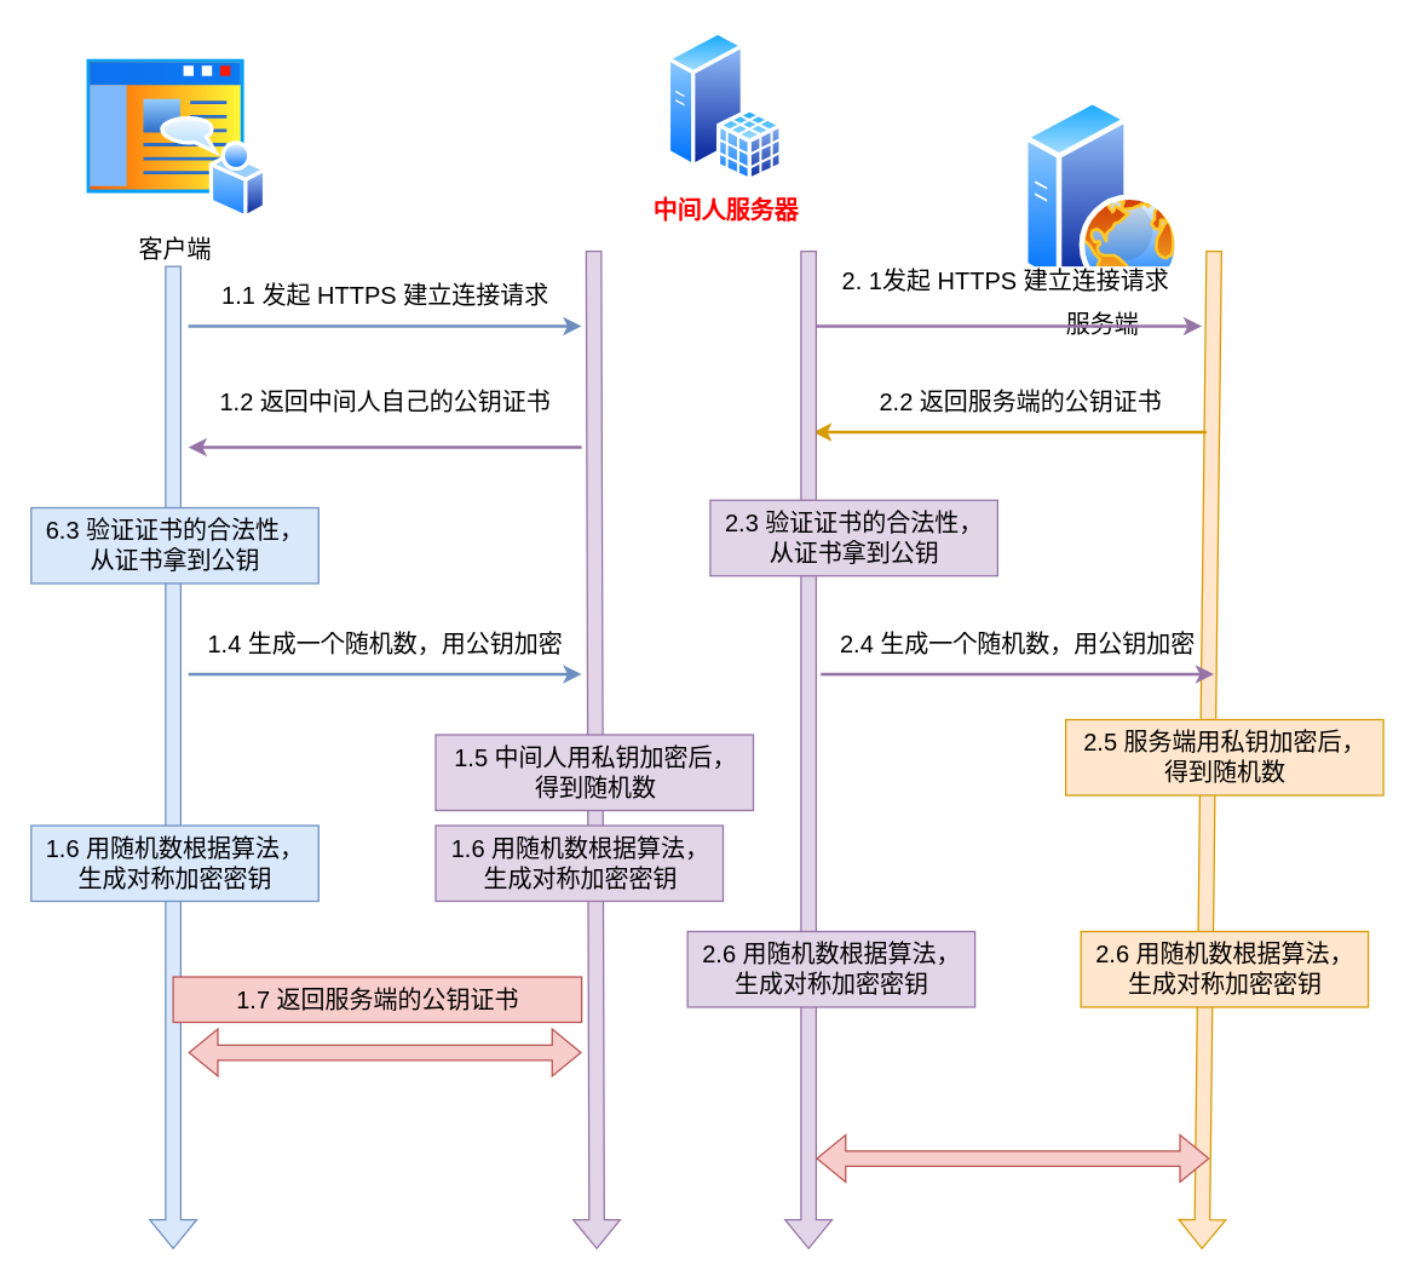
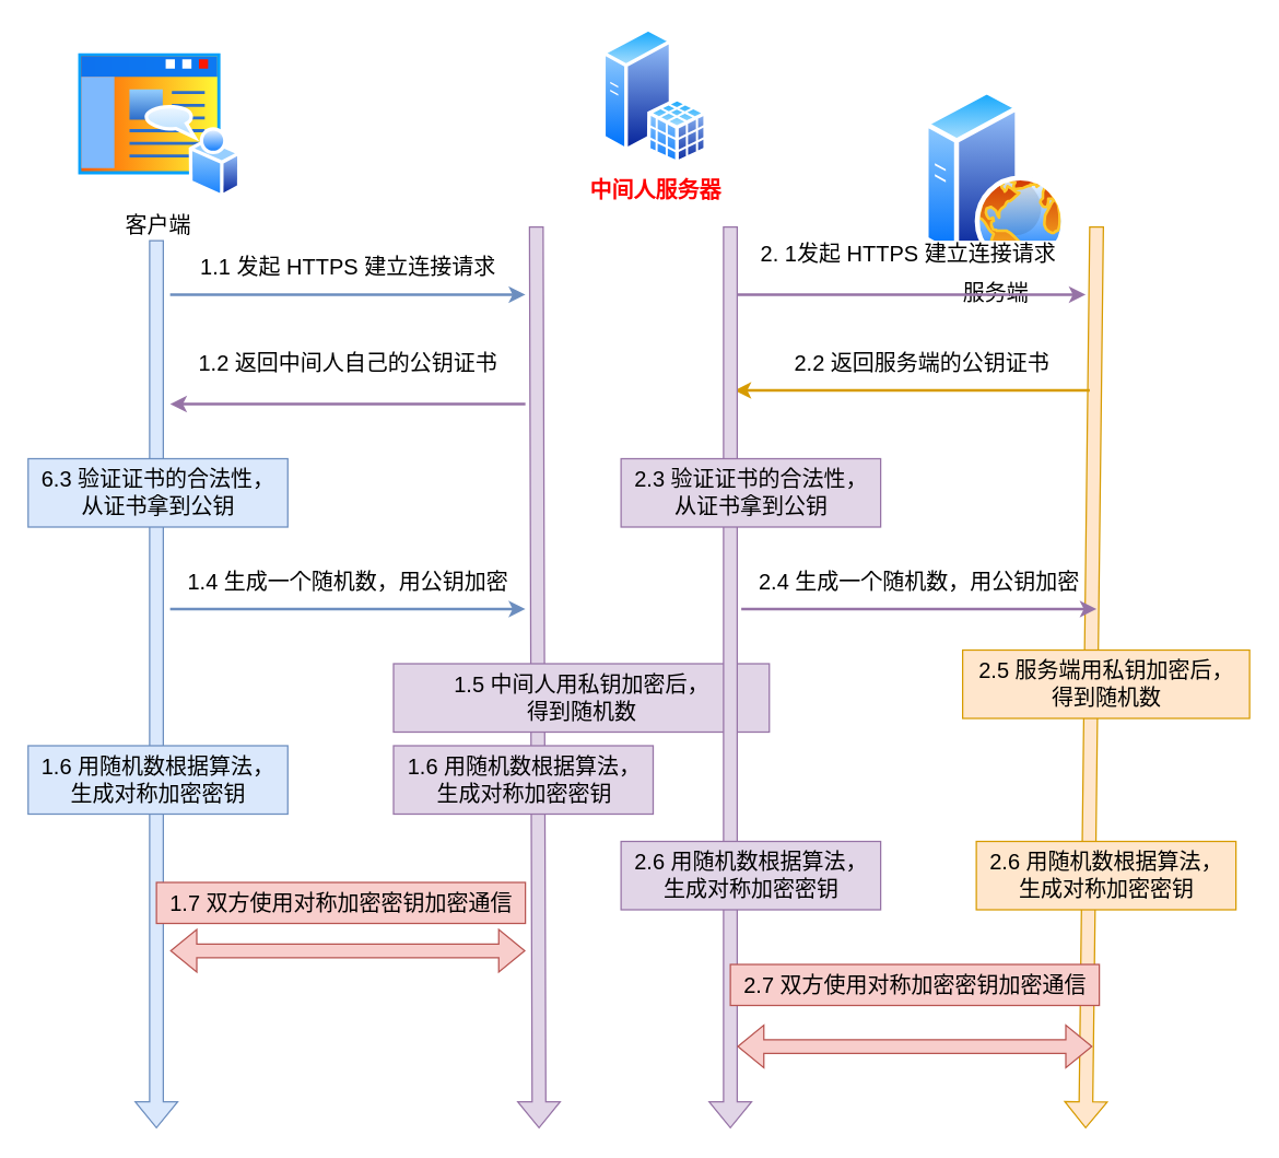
- <mxCell id="20" value="2.3 验证证书的合法性，&lt;br&gt;从证书拿到公钥" style="text;html=1;align=center;verticalAlign=middle;resizable=0;points=[];autosize=1;strokeColor=#9673a6;fillColor=#e1d5e7;fontSize=16;" vertex="1" parent="1"><mxGeometry x="469" y="330" width="190" height="50" as="geometry" /></mxCell>
+ <mxCell id="20" value="2.3 验证证书的合法性，&lt;br&gt;从证书拿到公钥" style="text;html=1;align=center;verticalAlign=middle;resizable=0;points=[];autosize=1;strokeColor=#9673a6;fillColor=#e1d5e7;fontSize=16;" vertex="1" parent="1"><mxGeometry x="454" y="335" width="190" height="50" as="geometry" /></mxCell>
- <mxCell id="13" value="1.5 中间人用私钥加密后，&lt;br&gt;得到随机数" style="text;html=1;align=center;verticalAlign=middle;resizable=0;points=[];autosize=1;strokeColor=#9673a6;fillColor=#e1d5e7;fontSize=16;" vertex="1" parent="1"><mxGeometry x="287.5" y="485" width="210" height="50" as="geometry" /></mxCell>
+ <mxCell id="13" value="1.5 中间人用私钥加密后，&lt;br&gt;得到随机数" style="text;html=1;align=center;verticalAlign=middle;resizable=0;points=[];autosize=1;strokeColor=#9673a6;fillColor=#e1d5e7;fontSize=16;" vertex="1" parent="1"><mxGeometry x="287.5" y="485" width="275" height="50" as="geometry" /></mxCell>
- <mxCell id="18" value="1.7 返回服务端的公钥证书" style="text;html=1;align=center;verticalAlign=middle;resizable=0;points=[];autosize=1;strokeColor=#b85450;fillColor=#f8cecc;fontSize=16;" vertex="1" parent="1"><mxGeometry x="114" y="645" width="270" height="30" as="geometry" /></mxCell>
+ <mxCell id="18" value="1.7 双方使用对称加密密钥加密通信" style="text;html=1;align=center;verticalAlign=middle;resizable=0;points=[];autosize=1;strokeColor=#b85450;fillColor=#f8cecc;fontSize=16;" vertex="1" parent="1"><mxGeometry x="114" y="645" width="270" height="30" as="geometry" /></mxCell>
+ <mxCell id="26" value="2.7 双方使用对称加密密钥加密通信" style="text;html=1;align=center;verticalAlign=middle;resizable=0;points=[];autosize=1;strokeColor=#b85450;fillColor=#f8cecc;fontSize=16;" vertex="1" parent="1"><mxGeometry x="534" y="705" width="270" height="30" as="geometry" /></mxCell>
